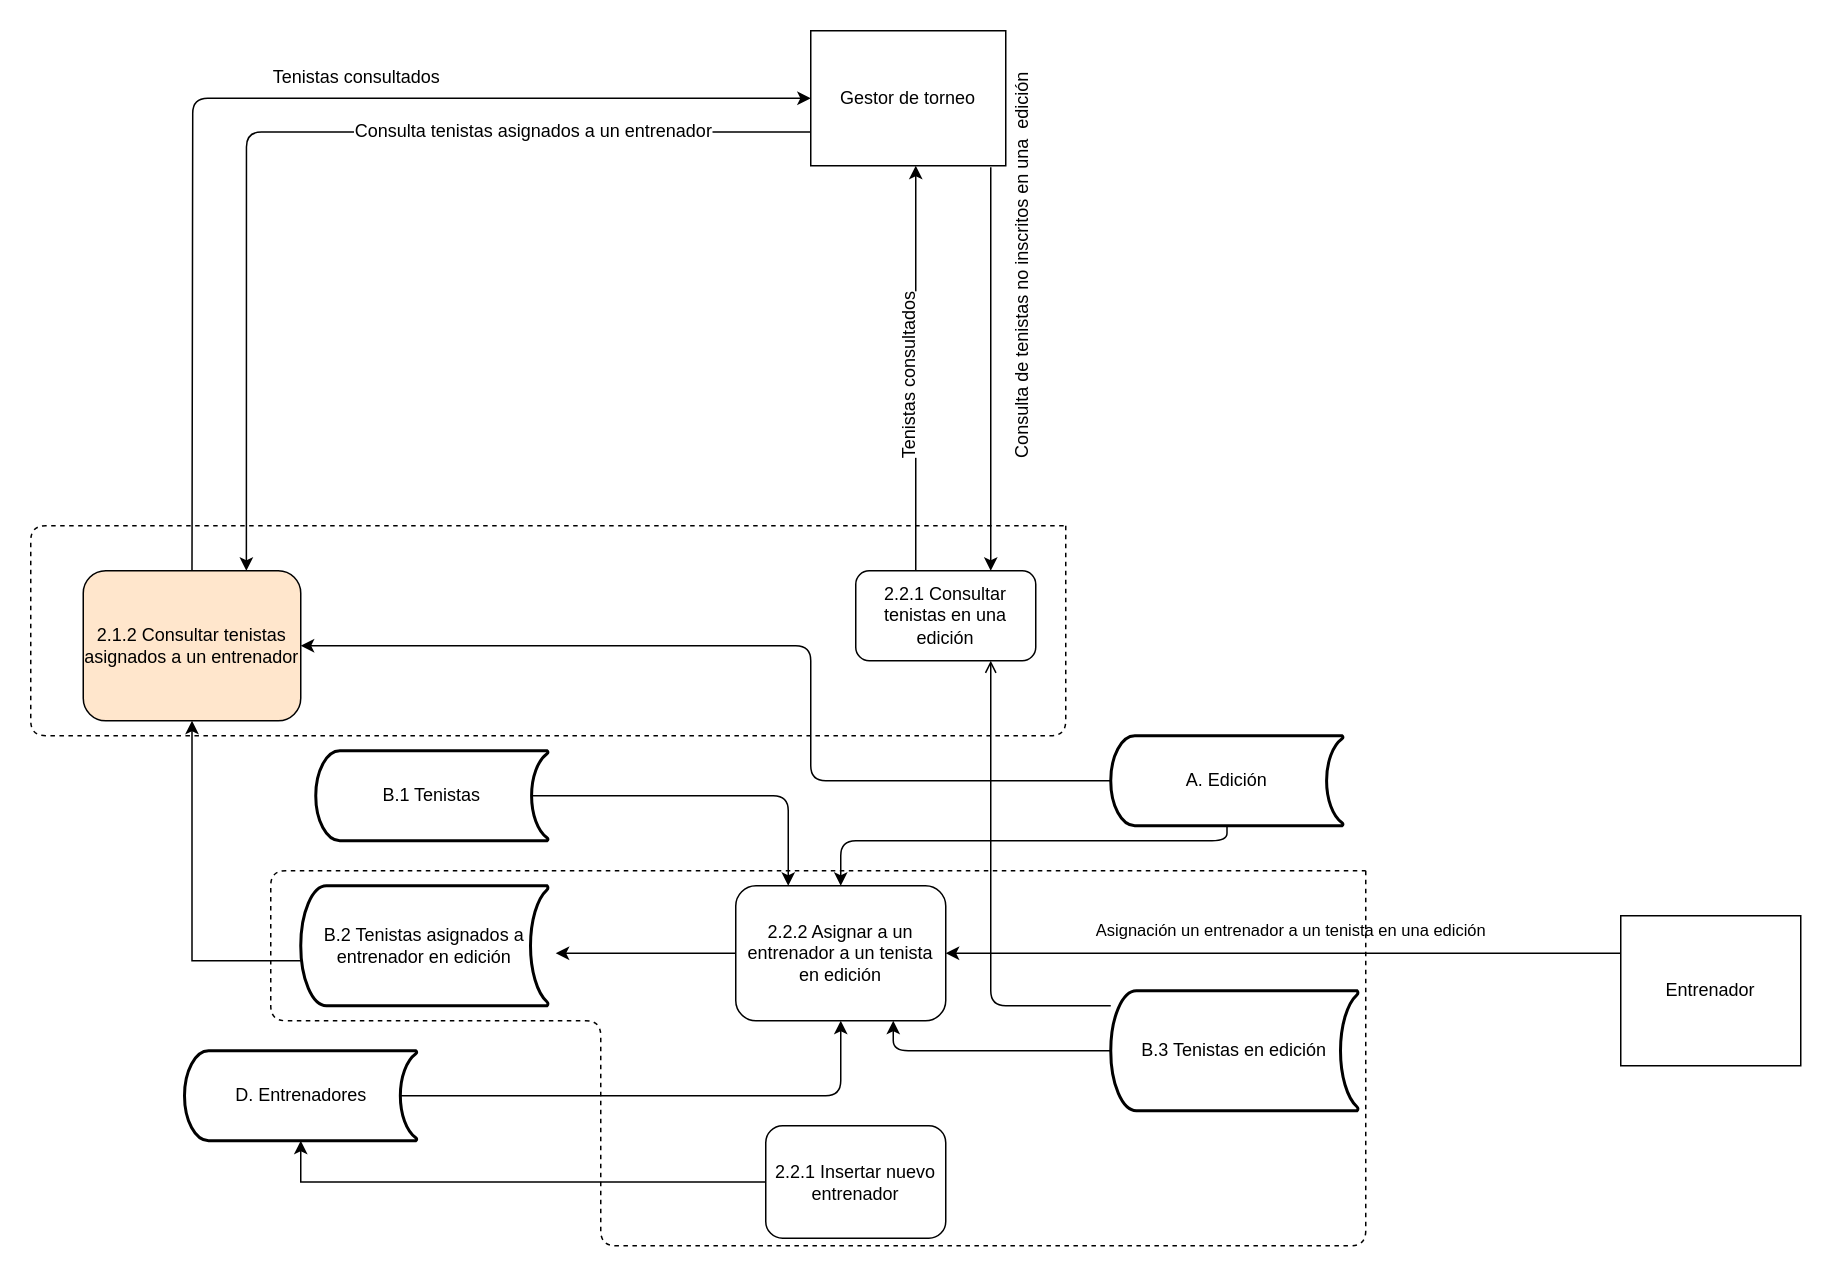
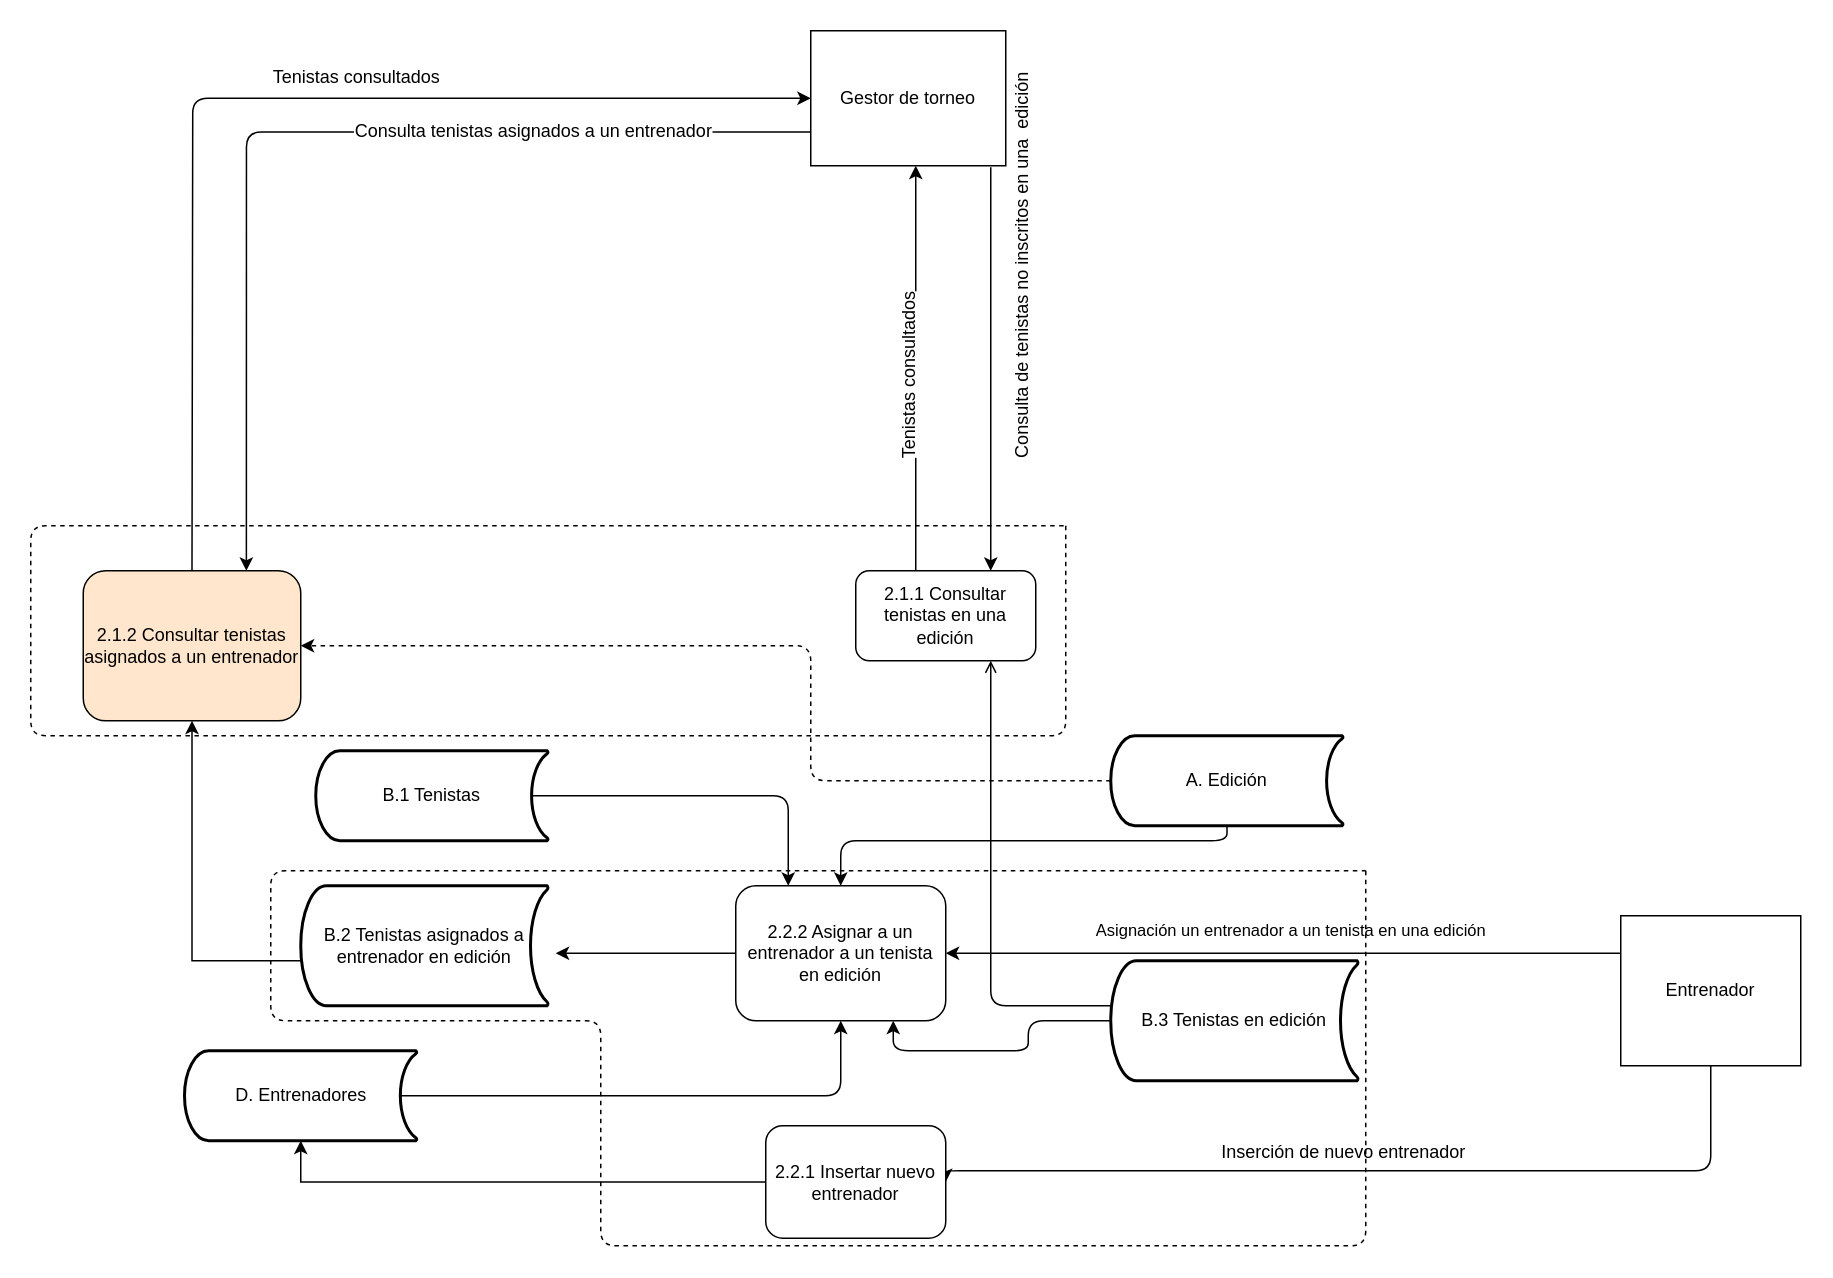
- <mxCell id="34" value="2.2.1 Consultar tenistas en una edición" style="rounded=1;whiteSpace=wrap;html=1;" parent="1" vertex="1"><mxGeometry x="570" y="380" width="120" height="60" as="geometry" /></mxCell>
+ <mxCell id="34" value="2.1.1 Consultar tenistas en una edición" style="rounded=1;whiteSpace=wrap;html=1;" parent="1" vertex="1"><mxGeometry x="570" y="380" width="120" height="60" as="geometry" /></mxCell>
- <mxCell id="28" style="edgeStyle=orthogonalEdgeStyle;rounded=1;orthogonalLoop=1;jettySize=auto;html=1;entryX=1;entryY=0.5;entryDx=0;entryDy=0;exitX=0;exitY=0.5;exitDx=0;exitDy=0;exitPerimeter=0;" parent="1" source="29" target="18" edge="1"><mxGeometry relative="1" as="geometry"><Array as="points"><mxPoint x="540" y="520" /><mxPoint x="540" y="430" /></Array></mxGeometry></mxCell>
+ <mxCell id="28" style="edgeStyle=orthogonalEdgeStyle;rounded=1;orthogonalLoop=1;jettySize=auto;html=1;entryX=1;entryY=0.5;entryDx=0;entryDy=0;exitX=0;exitY=0.5;exitDx=0;exitDy=0;exitPerimeter=0;dashed=1;" parent="1" source="29" target="18" edge="1"><mxGeometry relative="1" as="geometry"><Array as="points"><mxPoint x="540" y="520" /><mxPoint x="540" y="430" /></Array></mxGeometry></mxCell>
- <mxCell id="33" value="B.3 Tenistas en edición" style="strokeWidth=2;html=1;shape=mxgraph.flowchart.stored_data;whiteSpace=wrap;" parent="1" vertex="1"><mxGeometry x="740" y="660" width="165" height="80" as="geometry" /></mxCell>
+ <mxCell id="33" value="B.3 Tenistas en edición" style="strokeWidth=2;html=1;shape=mxgraph.flowchart.stored_data;whiteSpace=wrap;" parent="1" vertex="1"><mxGeometry x="740" y="640" width="165" height="80" as="geometry" /></mxCell>
+ <mxCell id="3" style="edgeStyle=orthogonalEdgeStyle;rounded=1;orthogonalLoop=1;jettySize=auto;html=1;entryX=1;entryY=0.5;entryDx=0;entryDy=0;" parent="1" source="5" target="20" edge="1"><mxGeometry relative="1" as="geometry"><mxPoint x="660" y="680" as="targetPoint" /><Array as="points"><mxPoint x="1140" y="780" /></Array></mxGeometry></mxCell>
+ <mxCell id="4" value="Inserción de nuevo entrenador" style="text;html=1;resizable=0;points=[];align=center;verticalAlign=middle;labelBackgroundColor=#ffffff;" parent="3" vertex="1" connectable="0"><mxGeometry x="0.094" y="2" relative="1" as="geometry"><mxPoint x="5" y="-15" as="offset" /></mxGeometry></mxCell>
